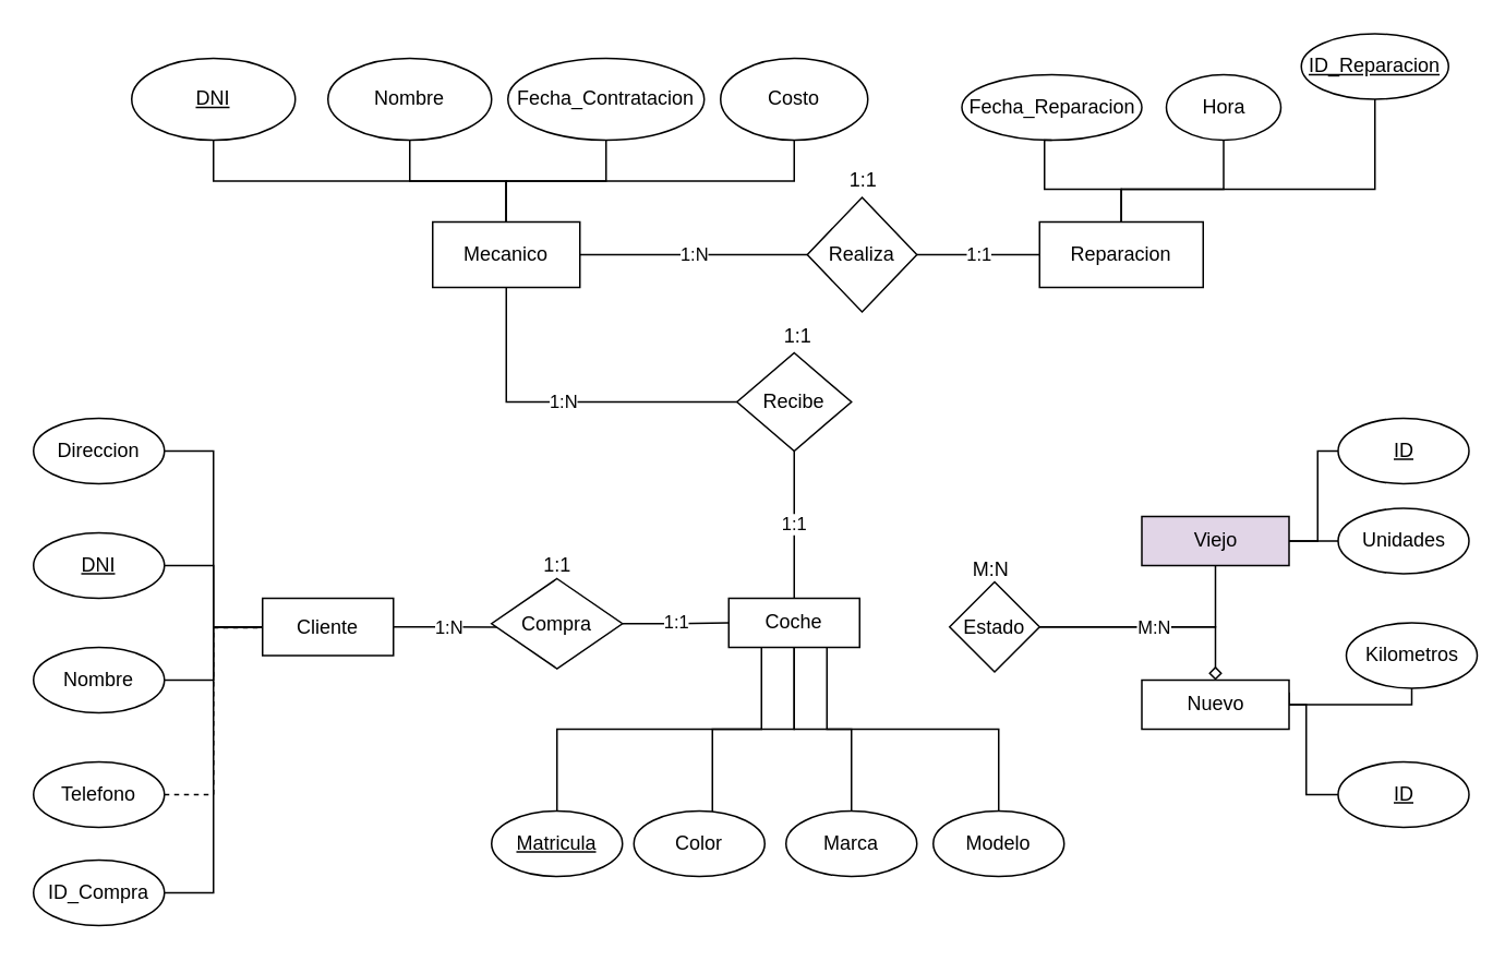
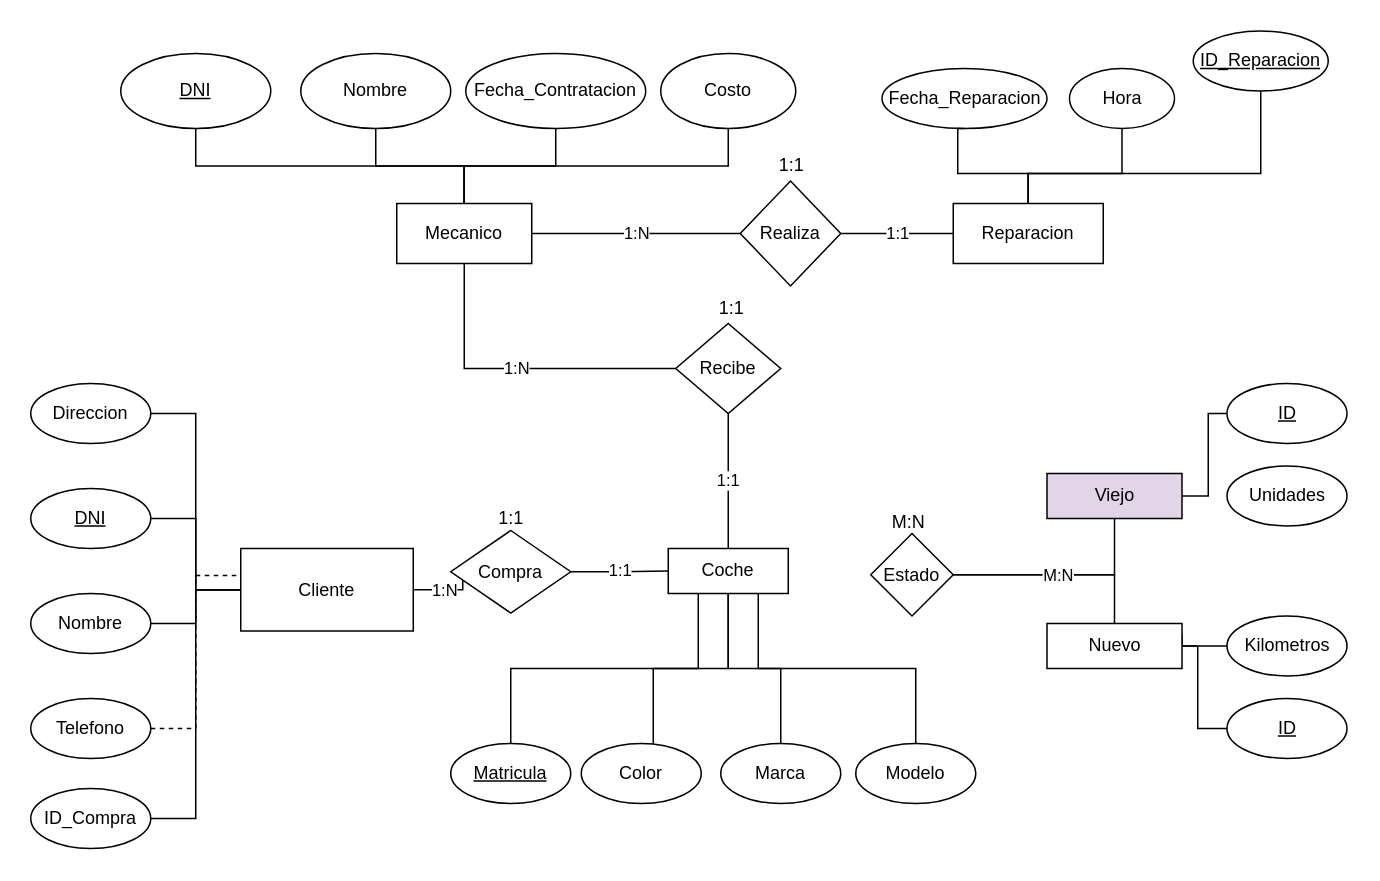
- <mxCell id="13" style="edgeStyle=orthogonalEdgeStyle;rounded=0;orthogonalLoop=1;jettySize=auto;html=1;exitX=1;exitY=0.5;exitDx=0;exitDy=0;endArrow=none;endFill=0;" edge="1" parent="1" source="15" target="35"><mxGeometry relative="1" as="geometry" /></mxCell>
- <mxCell id="4" value="Cliente" style="rounded=0;whiteSpace=wrap;html=1;" vertex="1" parent="1"><mxGeometry x="160" y="365" width="80" height="35" as="geometry" /></mxCell>
+ <mxCell id="4" value="Cliente" style="rounded=0;whiteSpace=wrap;html=1;" vertex="1" parent="1"><mxGeometry x="160" y="365" width="115" height="55" as="geometry" /></mxCell>
- <mxCell id="36" value="Kilometros" style="ellipse;whiteSpace=wrap;html=1;" vertex="1" parent="1"><mxGeometry x="822.5" y="380" width="80" height="40" as="geometry" /></mxCell>
+ <mxCell id="36" value="Kilometros" style="ellipse;whiteSpace=wrap;html=1;" vertex="1" parent="1"><mxGeometry x="817.5" y="410" width="80" height="40" as="geometry" /></mxCell>
- <mxCell id="55" value="M:N" style="edgeStyle=orthogonalEdgeStyle;rounded=0;orthogonalLoop=1;jettySize=auto;html=1;exitX=1;exitY=0.5;exitDx=0;exitDy=0;endArrow=diamond;endFill=0;" edge="1" parent="1" source="56" target="12"><mxGeometry relative="1" as="geometry" /></mxCell>
+ <mxCell id="55" value="M:N" style="edgeStyle=orthogonalEdgeStyle;rounded=0;orthogonalLoop=1;jettySize=auto;html=1;exitX=1;exitY=0.5;exitDx=0;exitDy=0;endArrow=none;endFill=0;" edge="1" parent="1" source="56" target="12"><mxGeometry relative="1" as="geometry" /></mxCell>
